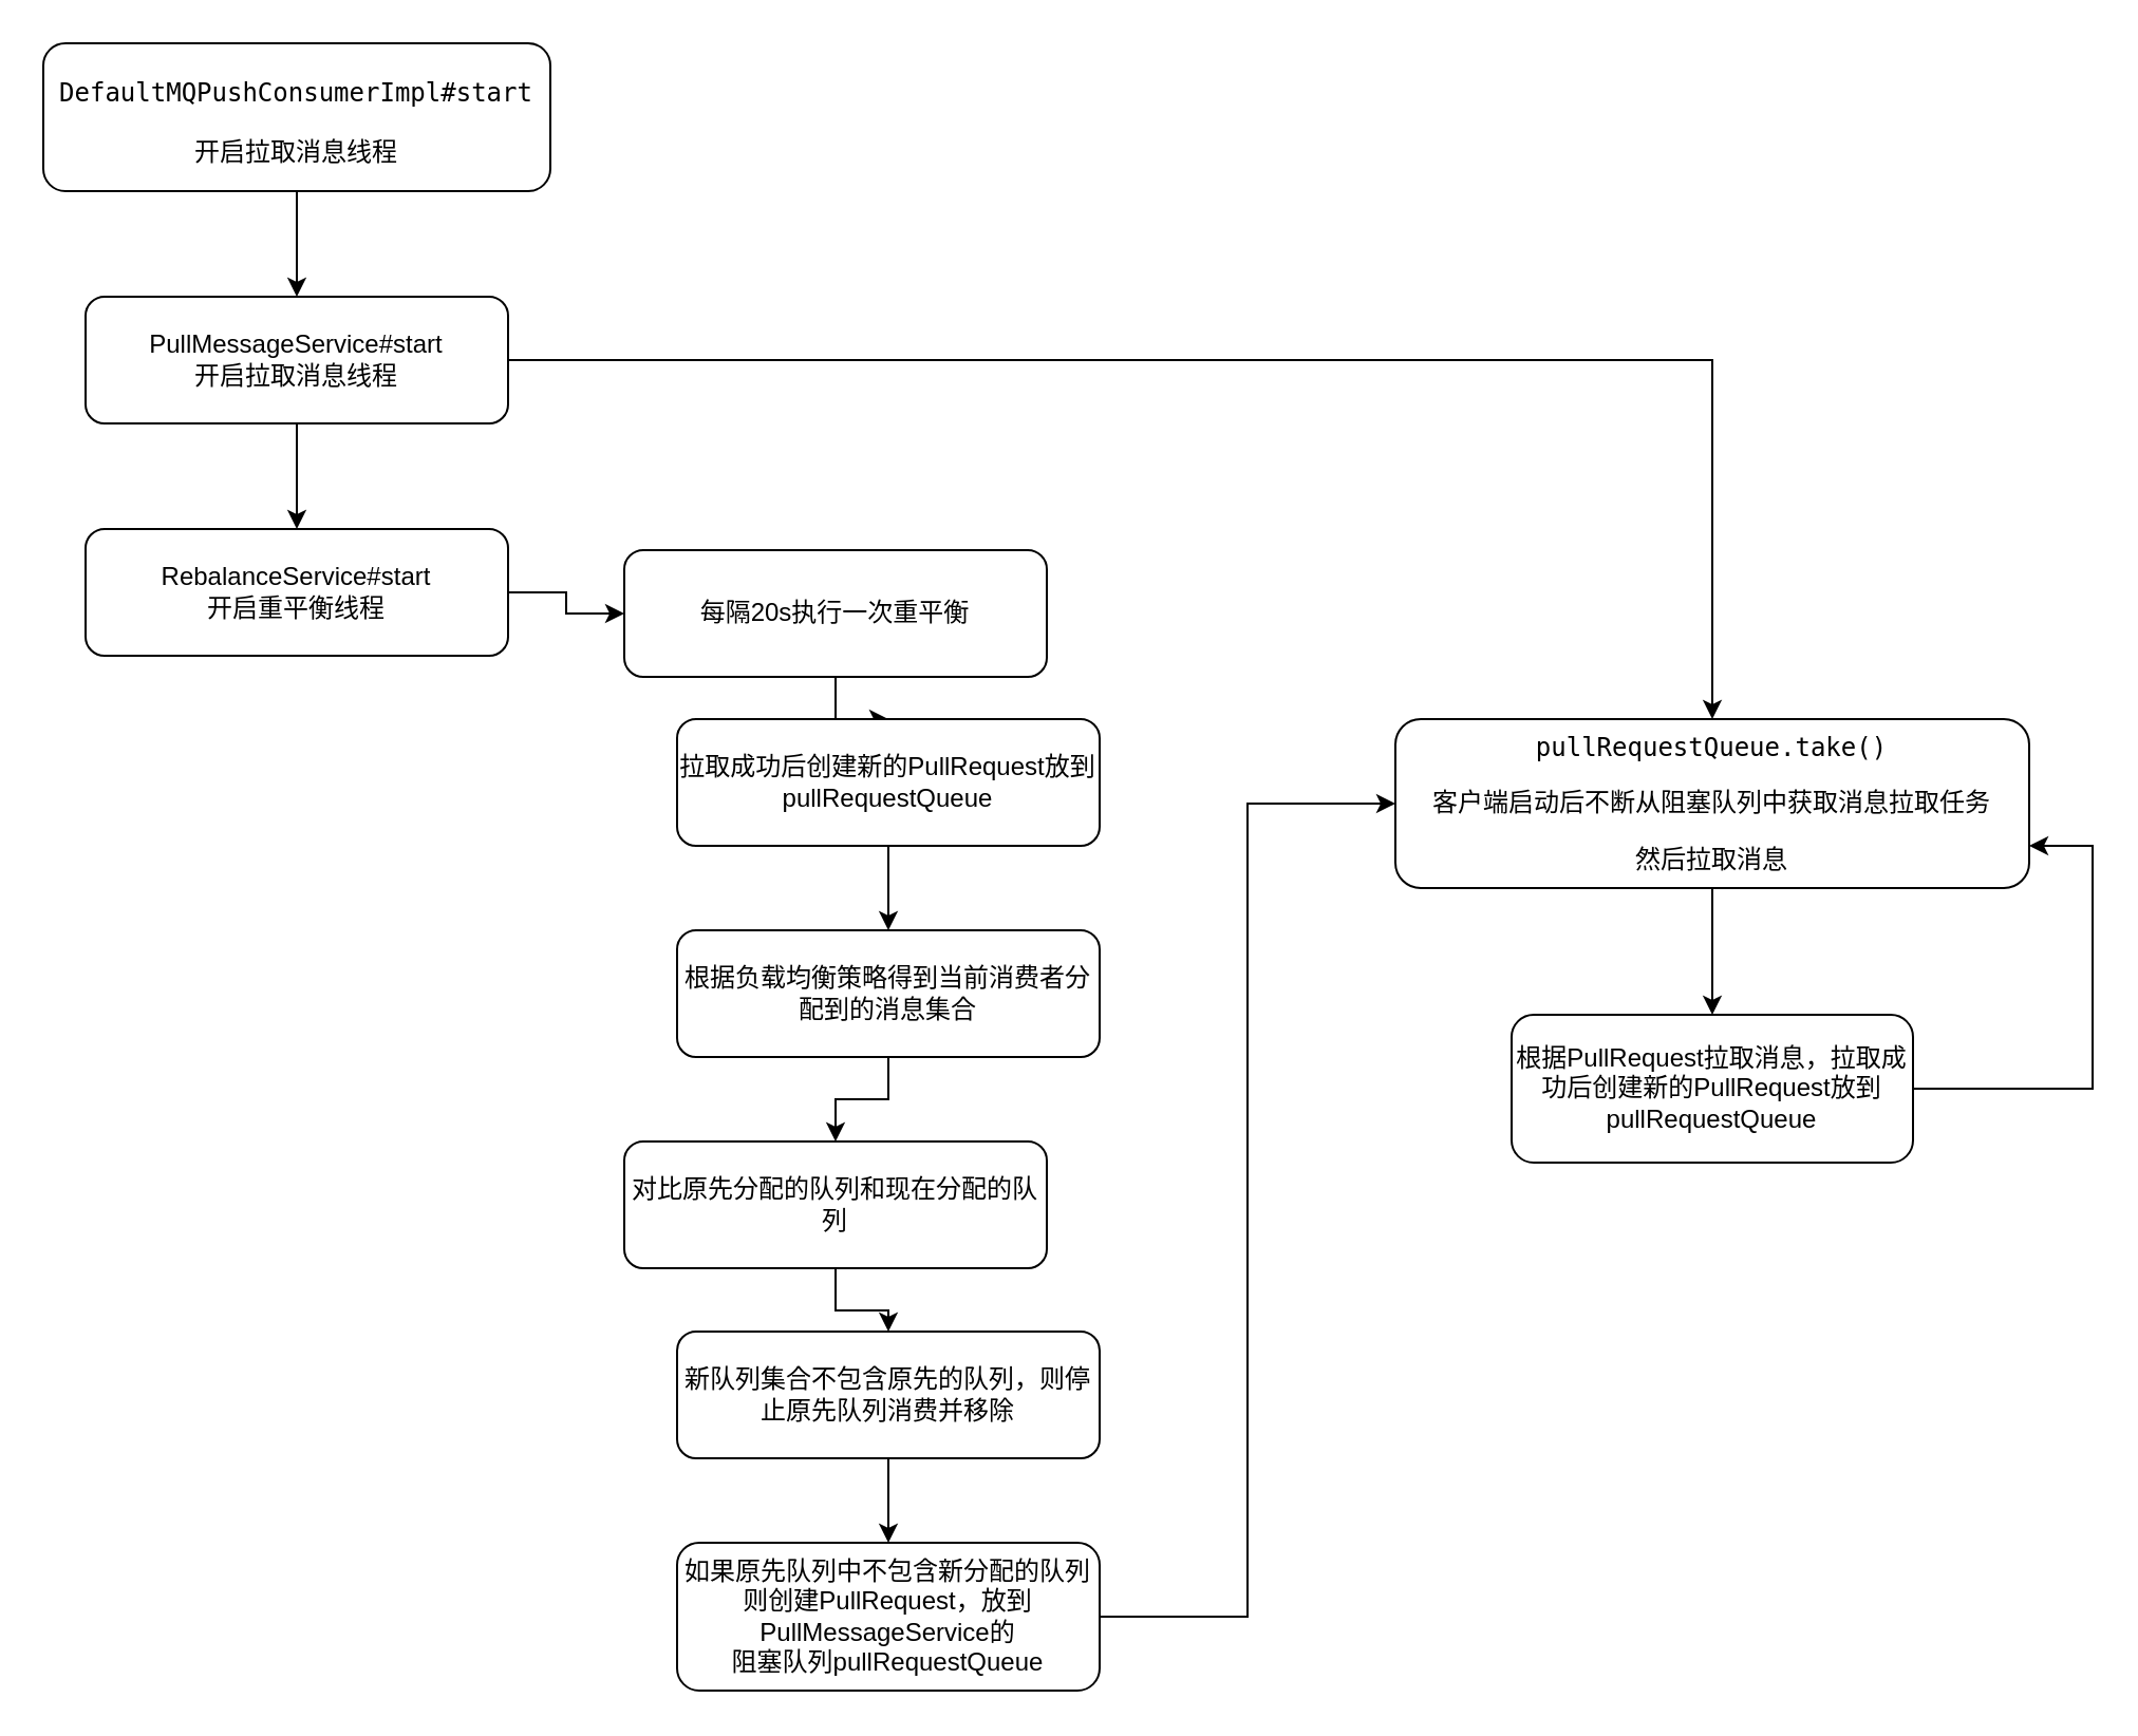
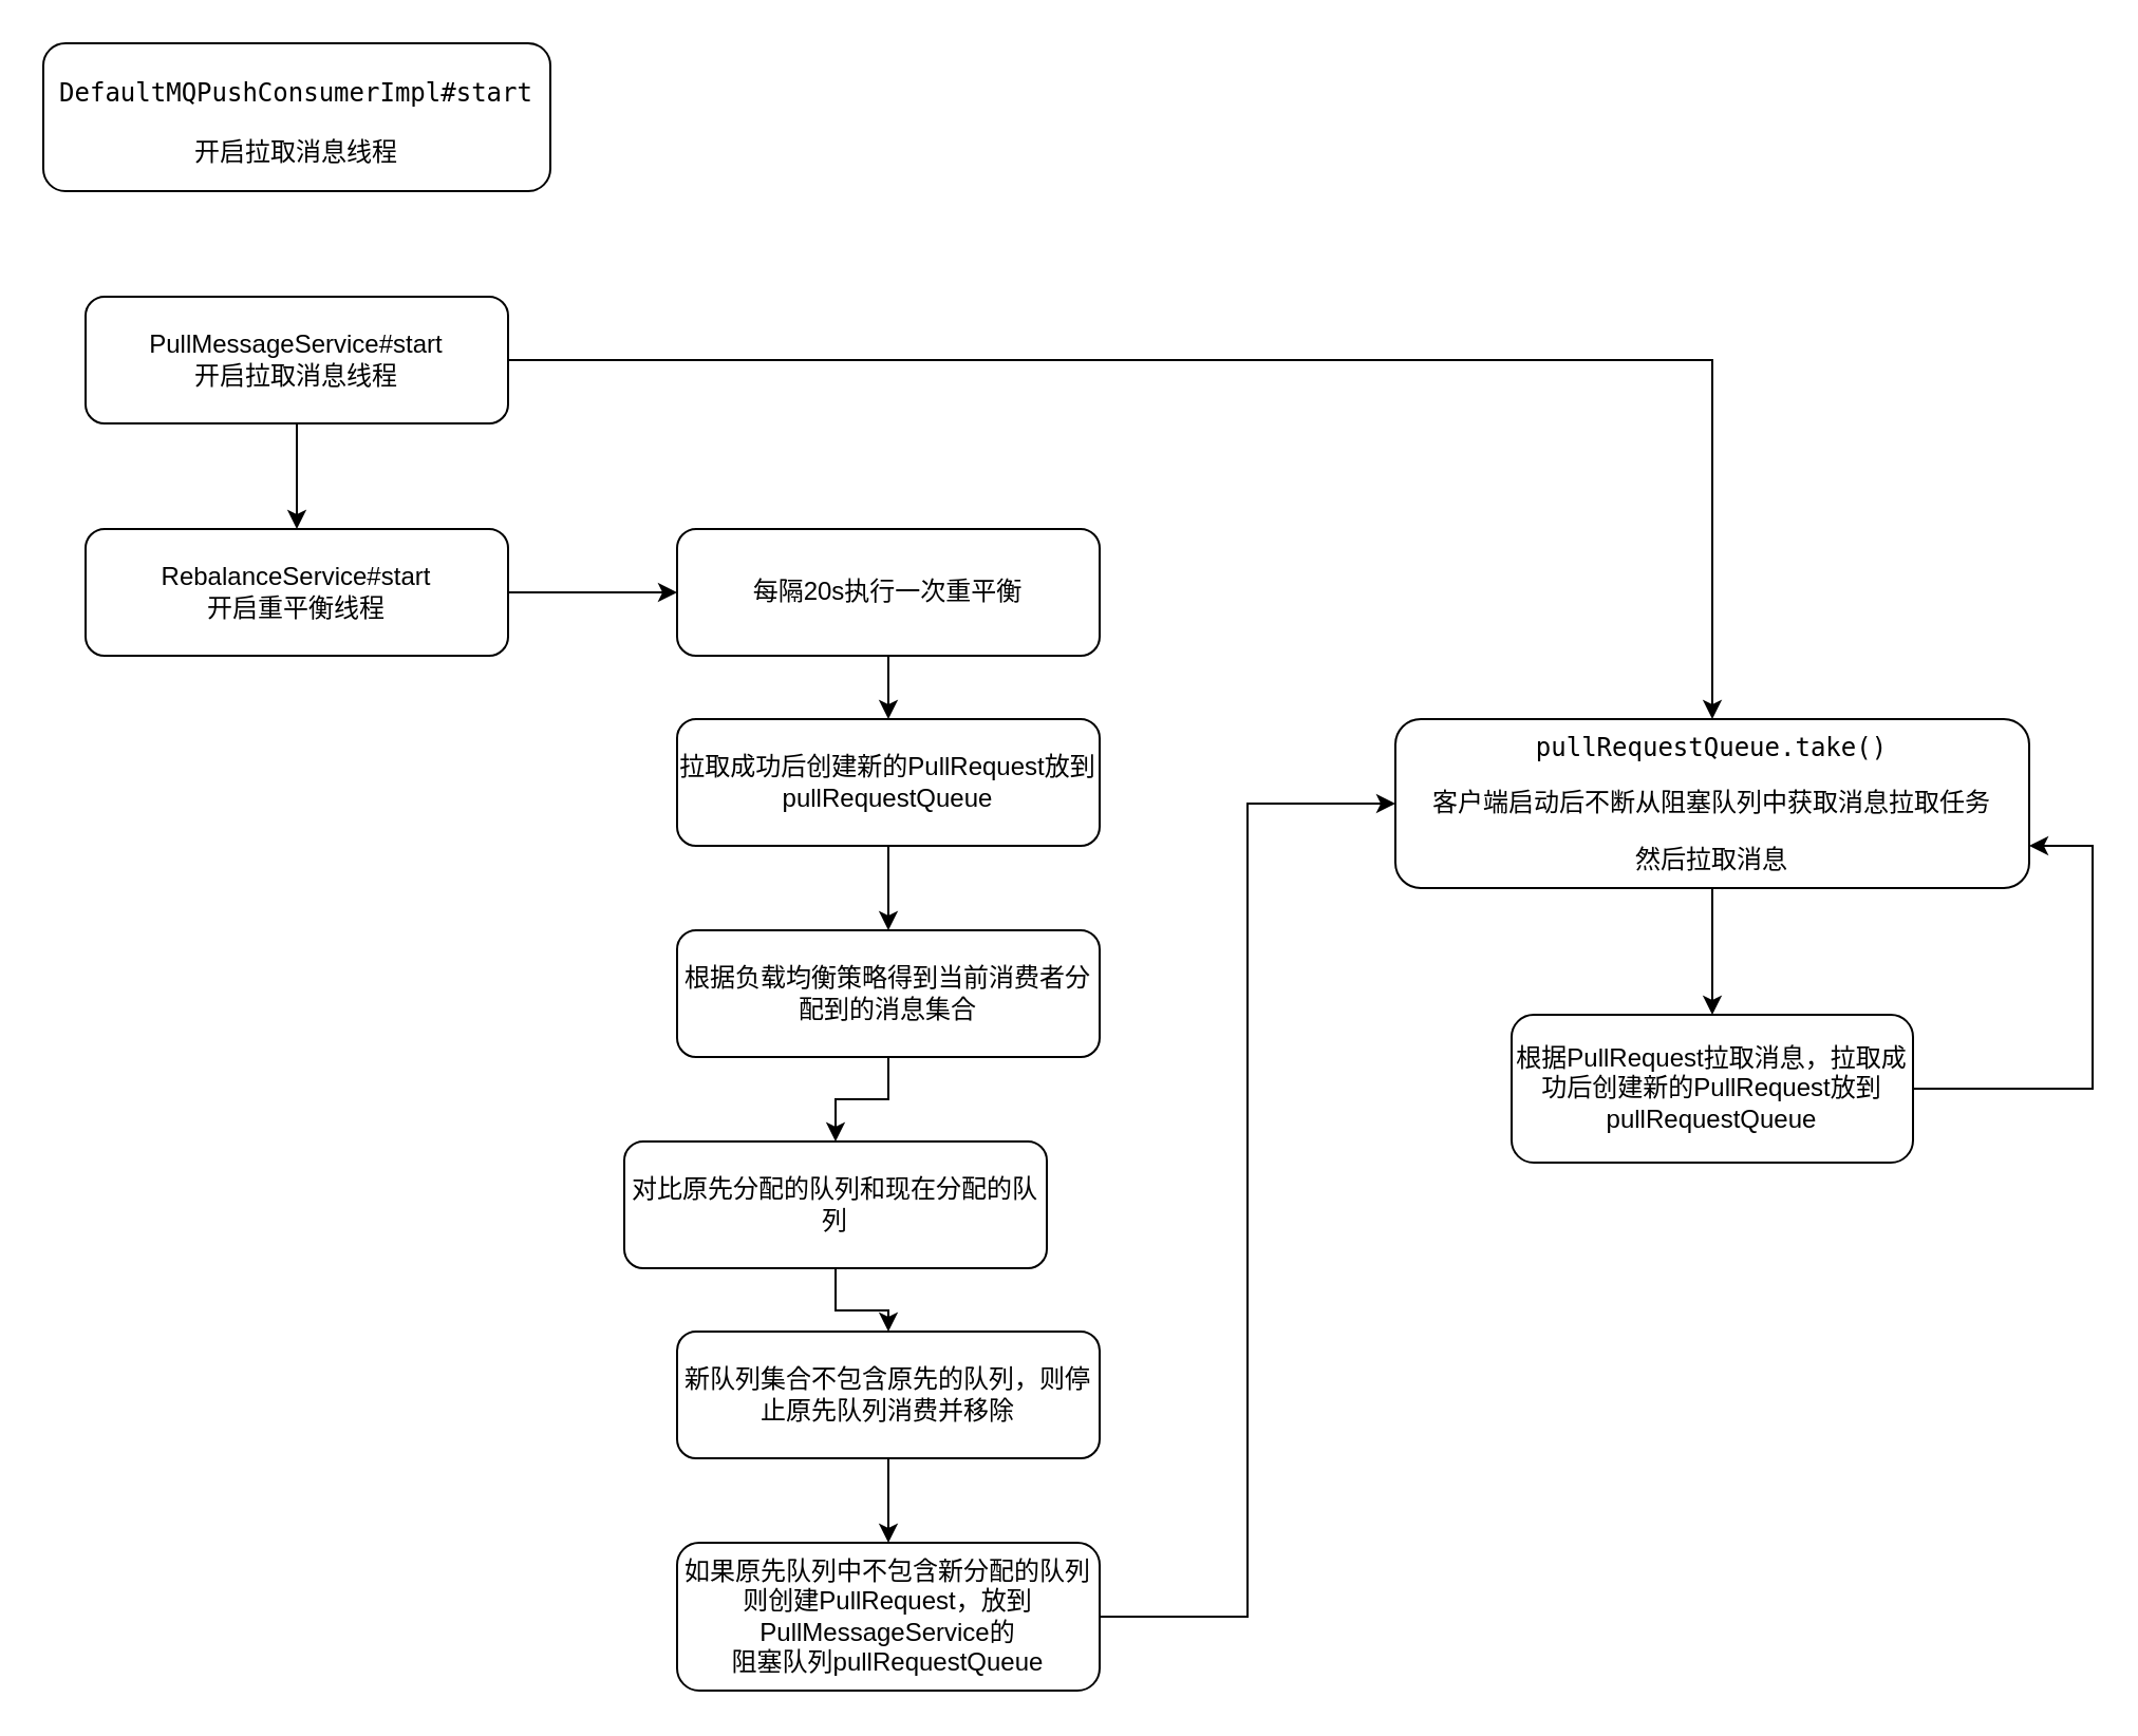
- <mxCell id="23" value="" style="edgeStyle=orthogonalEdgeStyle;rounded=0;orthogonalLoop=1;jettySize=auto;html=1;" edge="1" parent="1" source="24" target="14"><mxGeometry relative="1" as="geometry" /></mxCell>
- <mxCell id="5" value="每隔20s执行一次重平衡" style="rounded=1;whiteSpace=wrap;html=1;" parent="1" vertex="1"><mxGeometry x="295" y="260" width="200" height="60" as="geometry" /></mxCell>
+ <mxCell id="5" value="每隔20s执行一次重平衡" style="rounded=1;whiteSpace=wrap;html=1;" parent="1" vertex="1"><mxGeometry x="320" y="250" width="200" height="60" as="geometry" /></mxCell>
